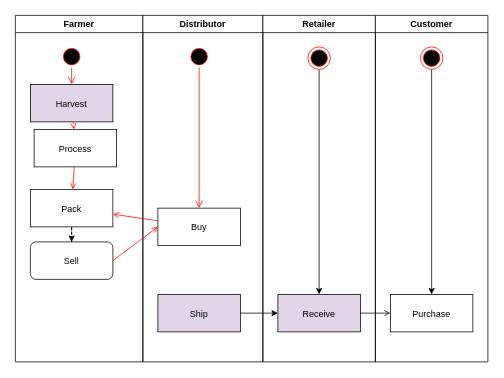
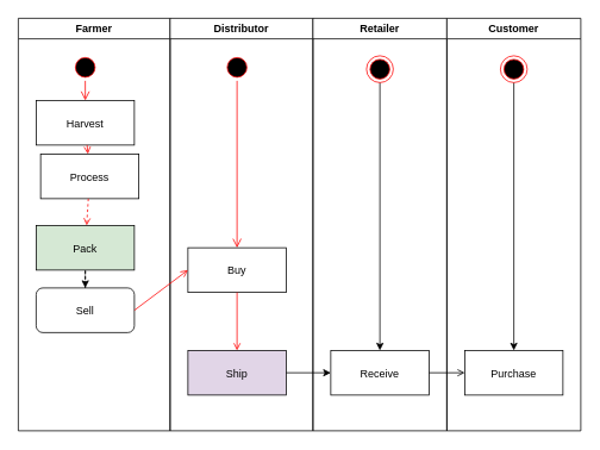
- <mxCell id="5" value="Harvest" style="fillColor=#e1d5e7;" parent="2" vertex="1"><mxGeometry x="20" y="92" width="110" height="50" as="geometry" /></mxCell>
+ <mxCell id="5" value="Harvest" style="" parent="2" vertex="1"><mxGeometry x="20" y="92" width="110" height="50" as="geometry" /></mxCell>
- <mxCell id="7" value="" style="endArrow=open;strokeColor=#FF0000;endFill=1;rounded=0;dashed=1;" parent="2" source="5" target="6" edge="1"><mxGeometry relative="1" as="geometry" /></mxCell>
+ <mxCell id="7" value="" style="endArrow=open;strokeColor=#FF0000;endFill=1;rounded=0" parent="2" source="5" target="6" edge="1"><mxGeometry relative="1" as="geometry" /></mxCell>
- <mxCell id="10" value="" style="endArrow=open;strokeColor=#FF0000;endFill=1;rounded=0" parent="2" source="6" target="9" edge="1"><mxGeometry relative="1" as="geometry" /></mxCell>
+ <mxCell id="10" value="" style="endArrow=open;strokeColor=#FF0000;endFill=1;rounded=0;dashed=1;" parent="2" source="6" target="9" edge="1"><mxGeometry relative="1" as="geometry" /></mxCell>
- <mxCell id="9" value="Pack" style="" parent="2" vertex="1"><mxGeometry x="20" y="232" width="110" height="50" as="geometry" /></mxCell>
+ <mxCell id="9" value="Pack" style="fillColor=#d5e8d4;" parent="2" vertex="1"><mxGeometry x="20" y="232" width="110" height="50" as="geometry" /></mxCell>
- <mxCell id="17" value="" style="endArrow=open;strokeColor=#FF0000;endFill=1;rounded=0;" parent="12" source="15" target="9" edge="1"><mxGeometry relative="1" as="geometry" /></mxCell>
+ <mxCell id="17" value="" style="endArrow=open;strokeColor=#FF0000;endFill=1;rounded=0" parent="12" source="15" target="16" edge="1"><mxGeometry relative="1" as="geometry" /></mxCell>
- <mxCell id="19" value="Receive" style="fillColor=#e1d5e7;" parent="18" vertex="1"><mxGeometry x="20" y="372" width="110" height="50" as="geometry" /></mxCell>
+ <mxCell id="19" value="Receive" style="" parent="18" vertex="1"><mxGeometry x="20" y="372" width="110" height="50" as="geometry" /></mxCell>
